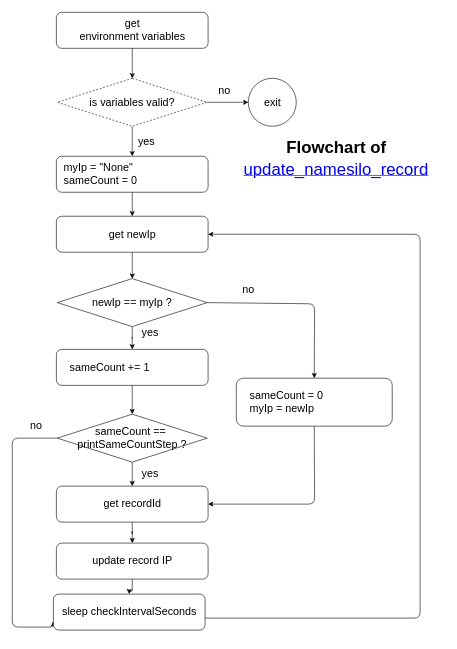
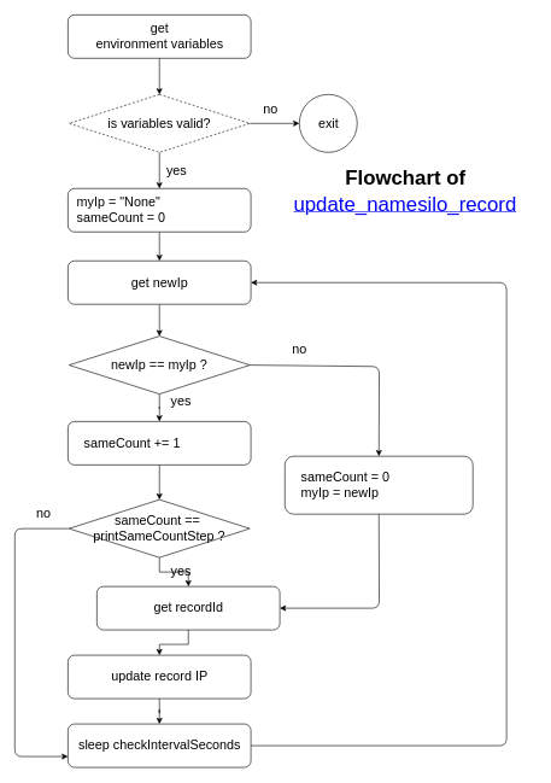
- <mxCell id="22" value="&lt;span style=&quot;font-size: 18px&quot;&gt;get recordId&lt;/span&gt;" style="rounded=1;whiteSpace=wrap;html=1;" parent="1" vertex="1"><mxGeometry x="93.5" y="810" width="253" height="60" as="geometry" /></mxCell>
+ <mxCell id="22" value="&lt;span style=&quot;font-size: 18px&quot;&gt;get recordId&lt;/span&gt;" style="rounded=1;whiteSpace=wrap;html=1;" parent="1" vertex="1"><mxGeometry x="133.5" y="810" width="253" height="60" as="geometry" /></mxCell>
- <mxCell id="26" value="&lt;span style=&quot;font-size: 18px&quot;&gt;sleep checkIntervalSeconds&lt;/span&gt;" style="rounded=1;whiteSpace=wrap;html=1;" parent="1" vertex="1"><mxGeometry x="88.5" y="990" width="253" height="60" as="geometry" /></mxCell>
+ <mxCell id="26" value="&lt;span style=&quot;font-size: 18px&quot;&gt;sleep checkIntervalSeconds&lt;/span&gt;" style="rounded=1;whiteSpace=wrap;html=1;" parent="1" vertex="1"><mxGeometry x="93.5" y="1000" width="253" height="60" as="geometry" /></mxCell>
